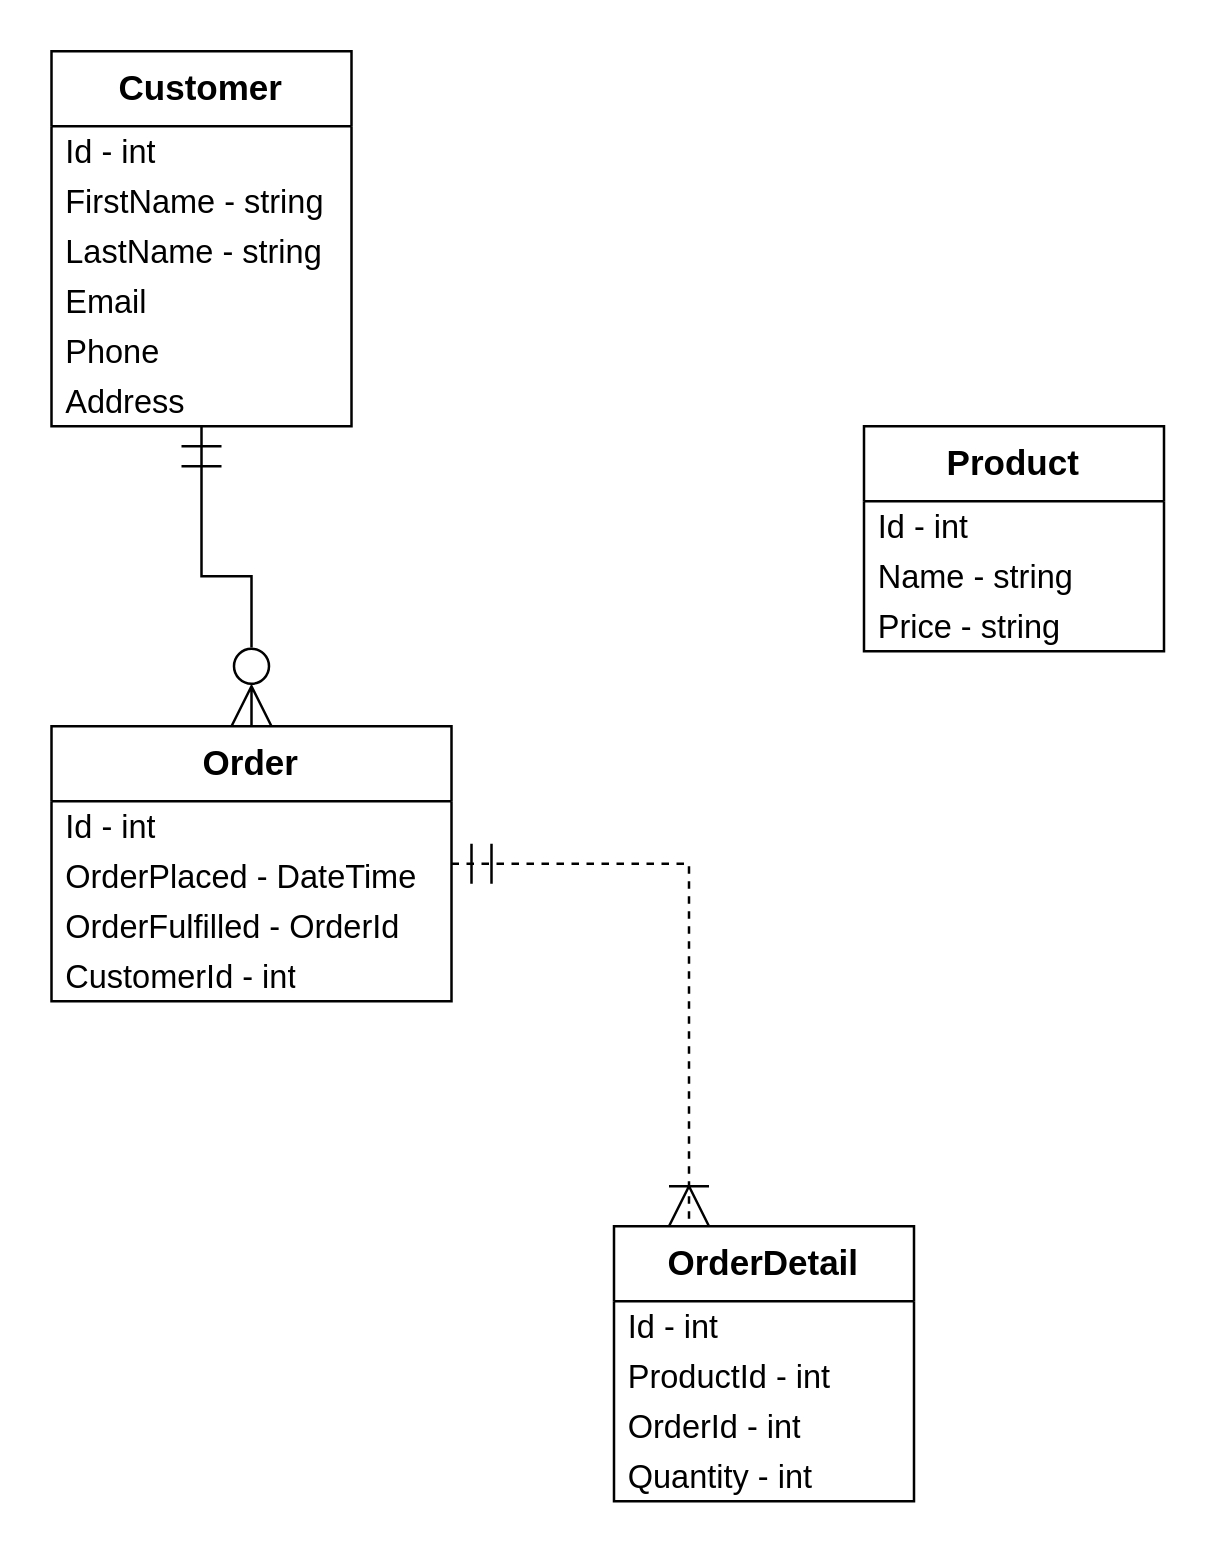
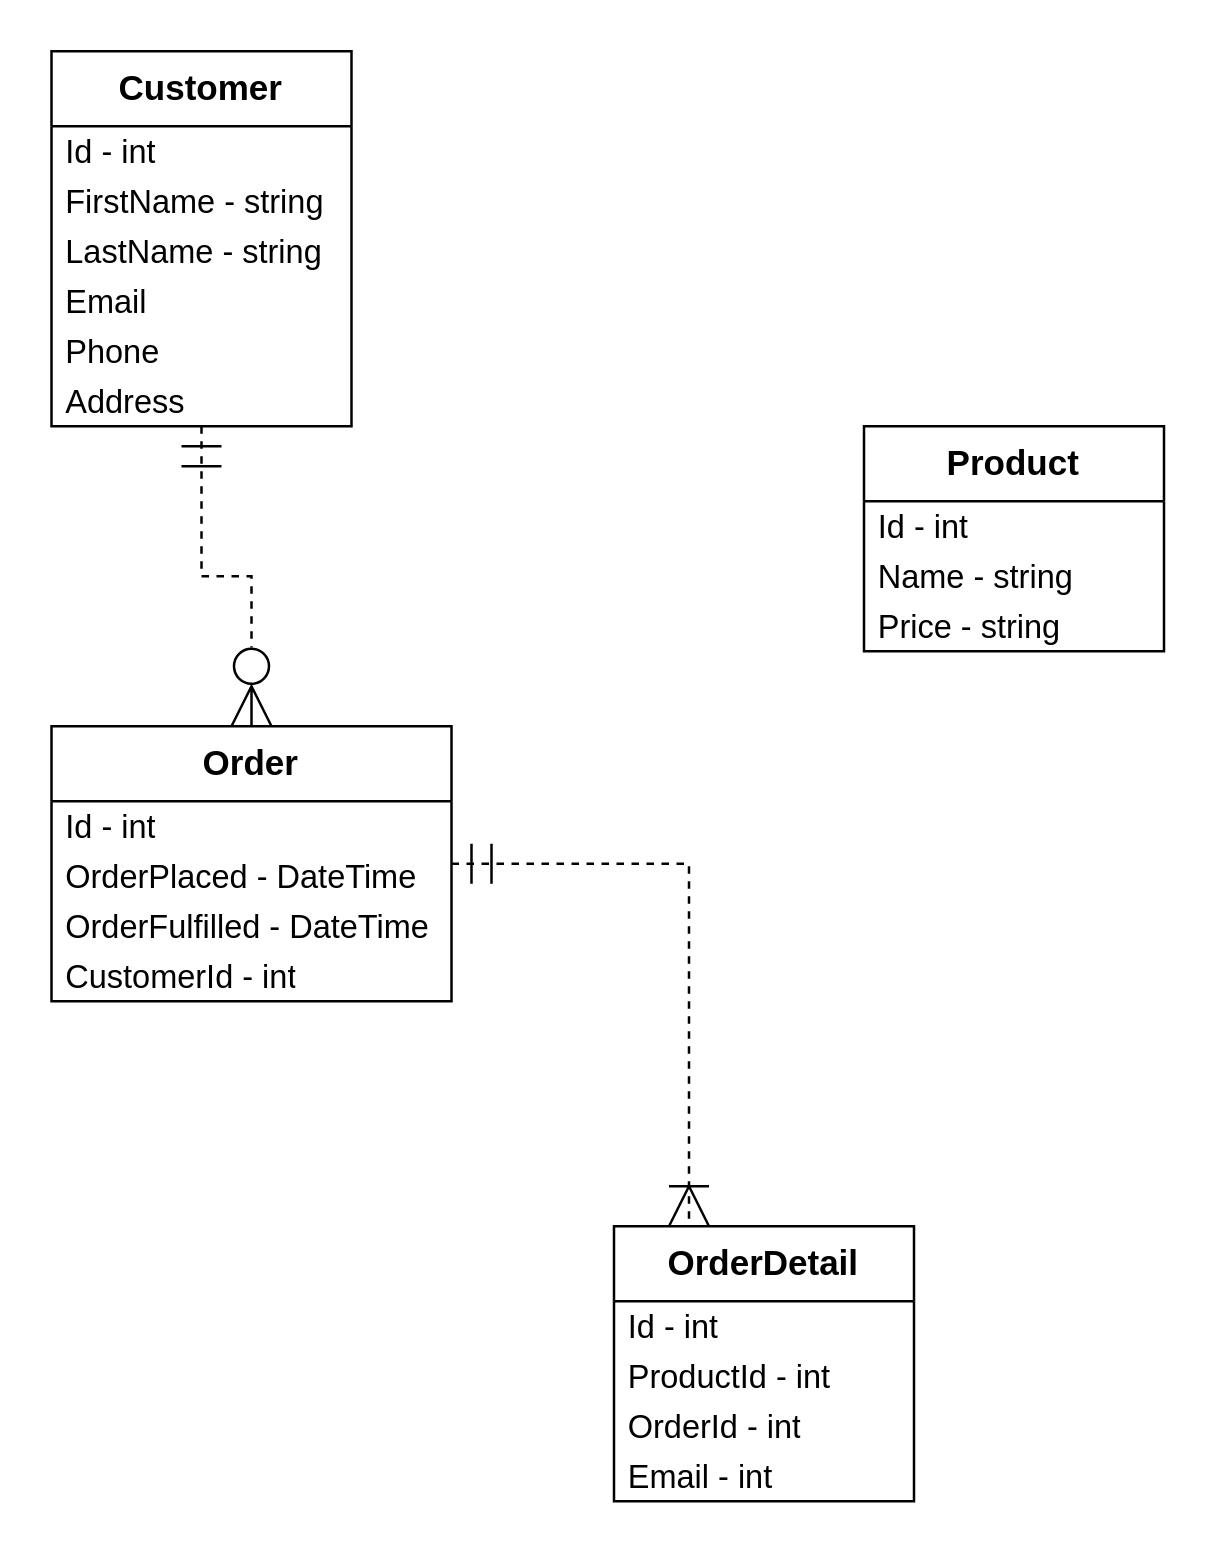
- <mxCell id="2" style="edgeStyle=orthogonalEdgeStyle;rounded=0;orthogonalLoop=1;jettySize=auto;html=1;entryX=0.5;entryY=0;entryDx=0;entryDy=0;startArrow=ERmandOne;startFill=0;endArrow=ERzeroToMany;endFill=0;endSize=14;startSize=14;" edge="1" parent="1" source="3" target="11"><mxGeometry relative="1" as="geometry" /></mxCell>
+ <mxCell id="2" style="edgeStyle=orthogonalEdgeStyle;rounded=0;orthogonalLoop=1;jettySize=auto;html=1;entryX=0.5;entryY=0;entryDx=0;entryDy=0;startArrow=ERmandOne;startFill=0;endArrow=ERzeroToMany;endFill=0;endSize=14;startSize=14;dashed=1;" edge="1" parent="1" source="3" target="11"><mxGeometry relative="1" as="geometry" /></mxCell>
- <mxCell id="14" value="OrderFulfilled - OrderId" style="text;strokeColor=none;fillColor=none;align=left;verticalAlign=middle;spacingLeft=4;spacingRight=4;overflow=hidden;points=[[0,0.5],[1,0.5]];portConstraint=eastwest;rotatable=0;whiteSpace=wrap;html=1;fontSize=13;" vertex="1" parent="11"><mxGeometry y="70" width="160" height="20" as="geometry" /></mxCell>
+ <mxCell id="14" value="OrderFulfilled - DateTime" style="text;strokeColor=none;fillColor=none;align=left;verticalAlign=middle;spacingLeft=4;spacingRight=4;overflow=hidden;points=[[0,0.5],[1,0.5]];portConstraint=eastwest;rotatable=0;whiteSpace=wrap;html=1;fontSize=13;" vertex="1" parent="11"><mxGeometry y="70" width="160" height="20" as="geometry" /></mxCell>
- <mxCell id="24" value="Quantity - int" style="text;strokeColor=none;fillColor=none;align=left;verticalAlign=middle;spacingLeft=4;spacingRight=4;overflow=hidden;points=[[0,0.5],[1,0.5]];portConstraint=eastwest;rotatable=0;whiteSpace=wrap;html=1;fontSize=13;" vertex="1" parent="20"><mxGeometry y="90" width="120" height="20" as="geometry" /></mxCell>
+ <mxCell id="24" value="Email - int" style="text;strokeColor=none;fillColor=none;align=left;verticalAlign=middle;spacingLeft=4;spacingRight=4;overflow=hidden;points=[[0,0.5],[1,0.5]];portConstraint=eastwest;rotatable=0;whiteSpace=wrap;html=1;fontSize=13;" vertex="1" parent="20"><mxGeometry y="90" width="120" height="20" as="geometry" /></mxCell>
